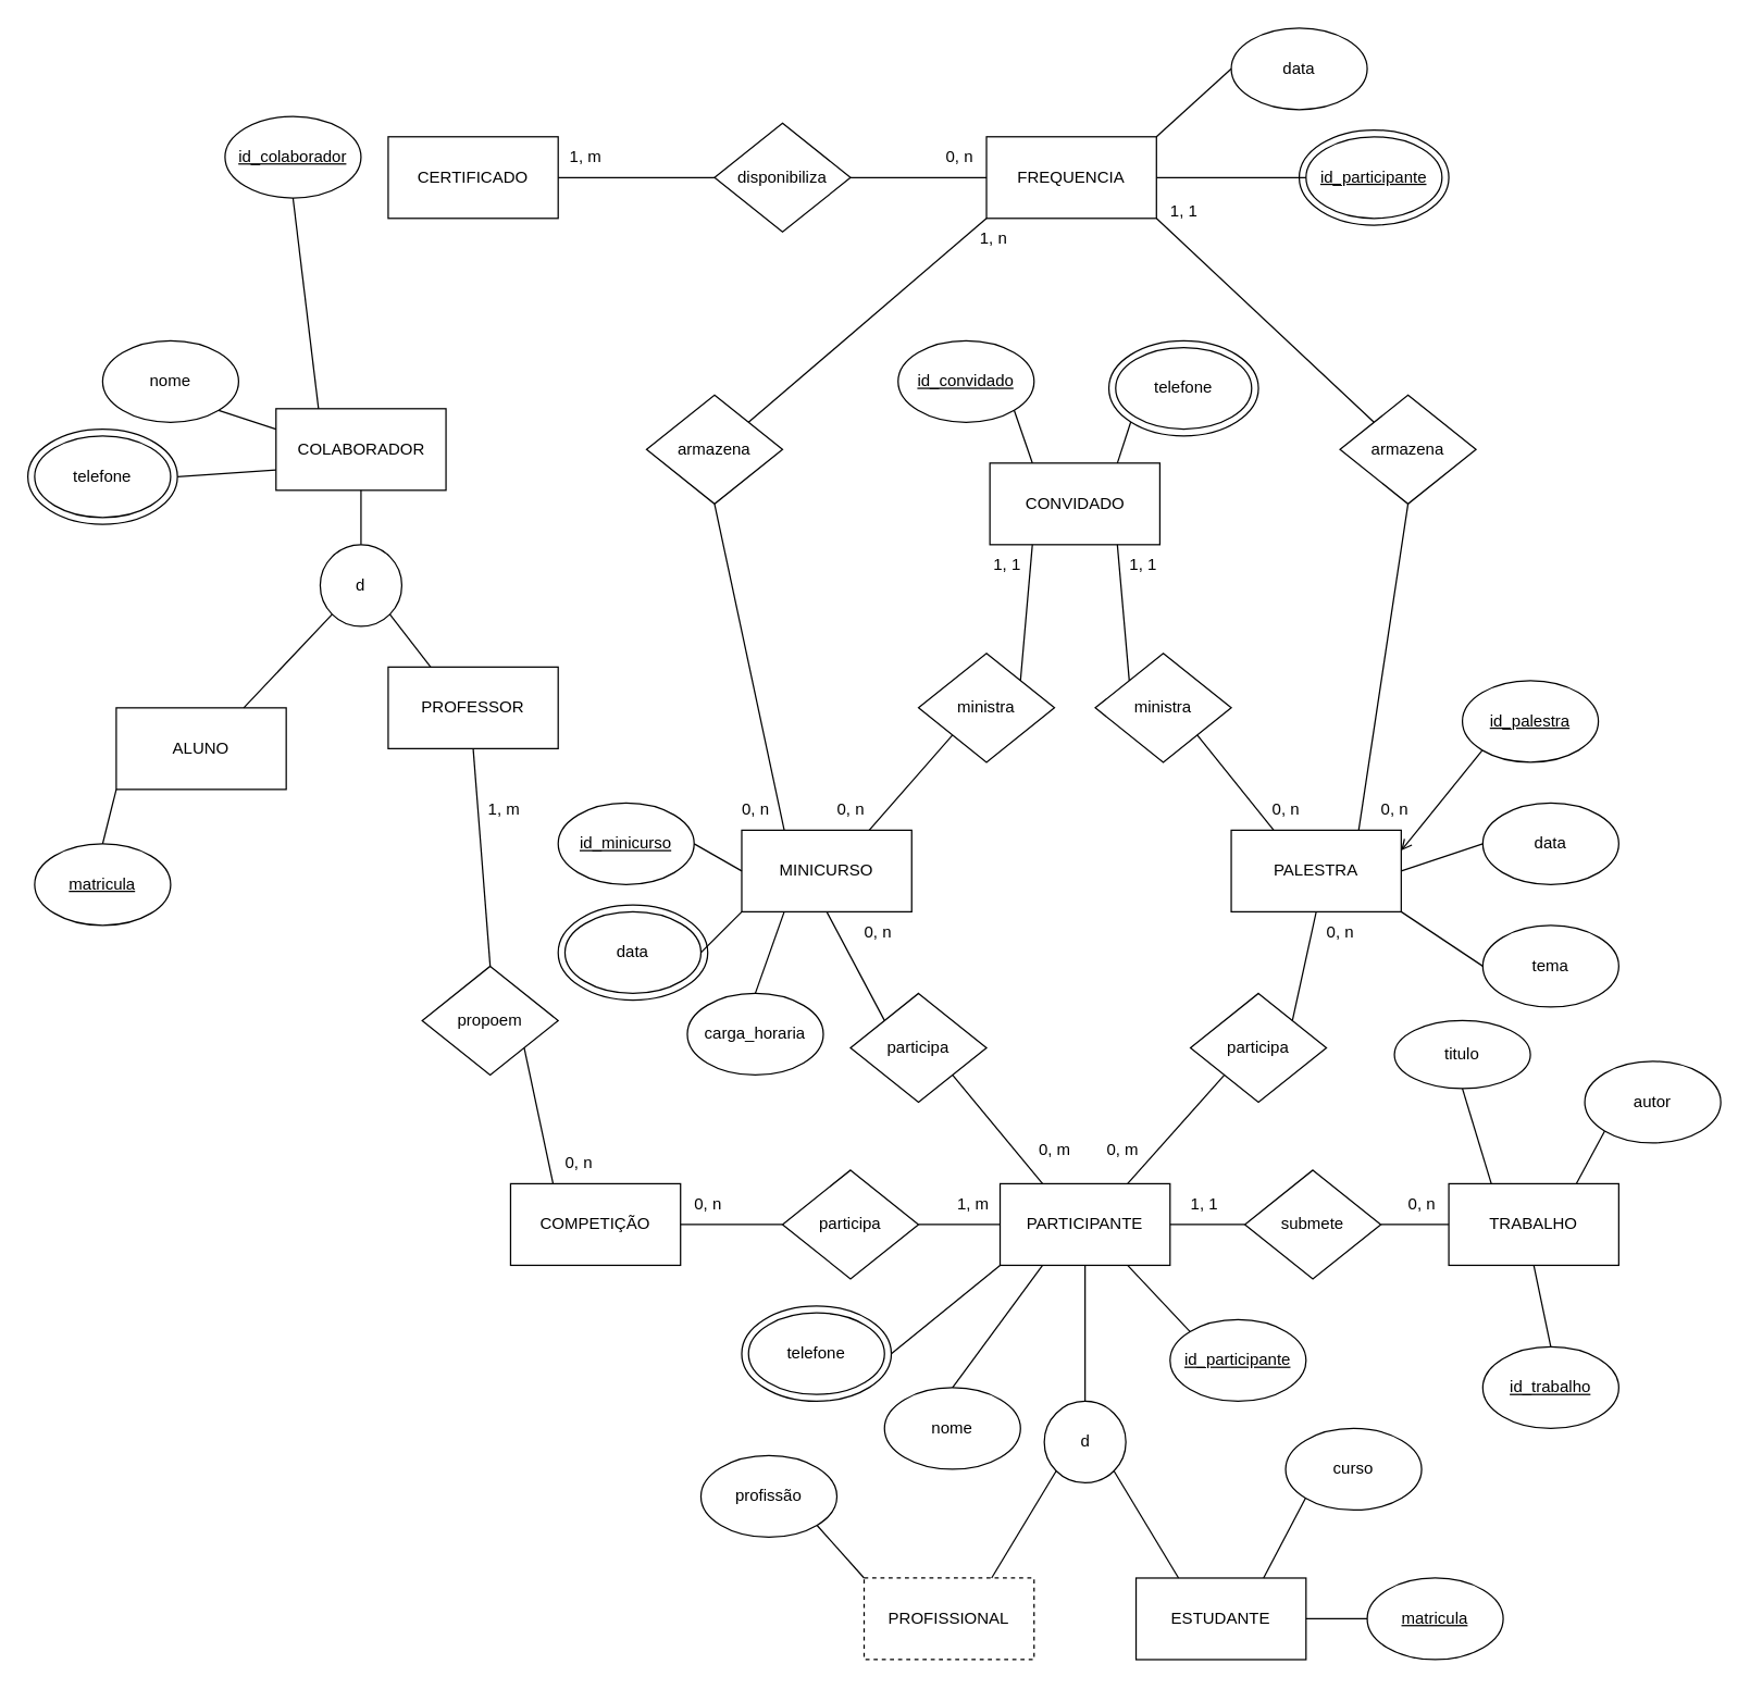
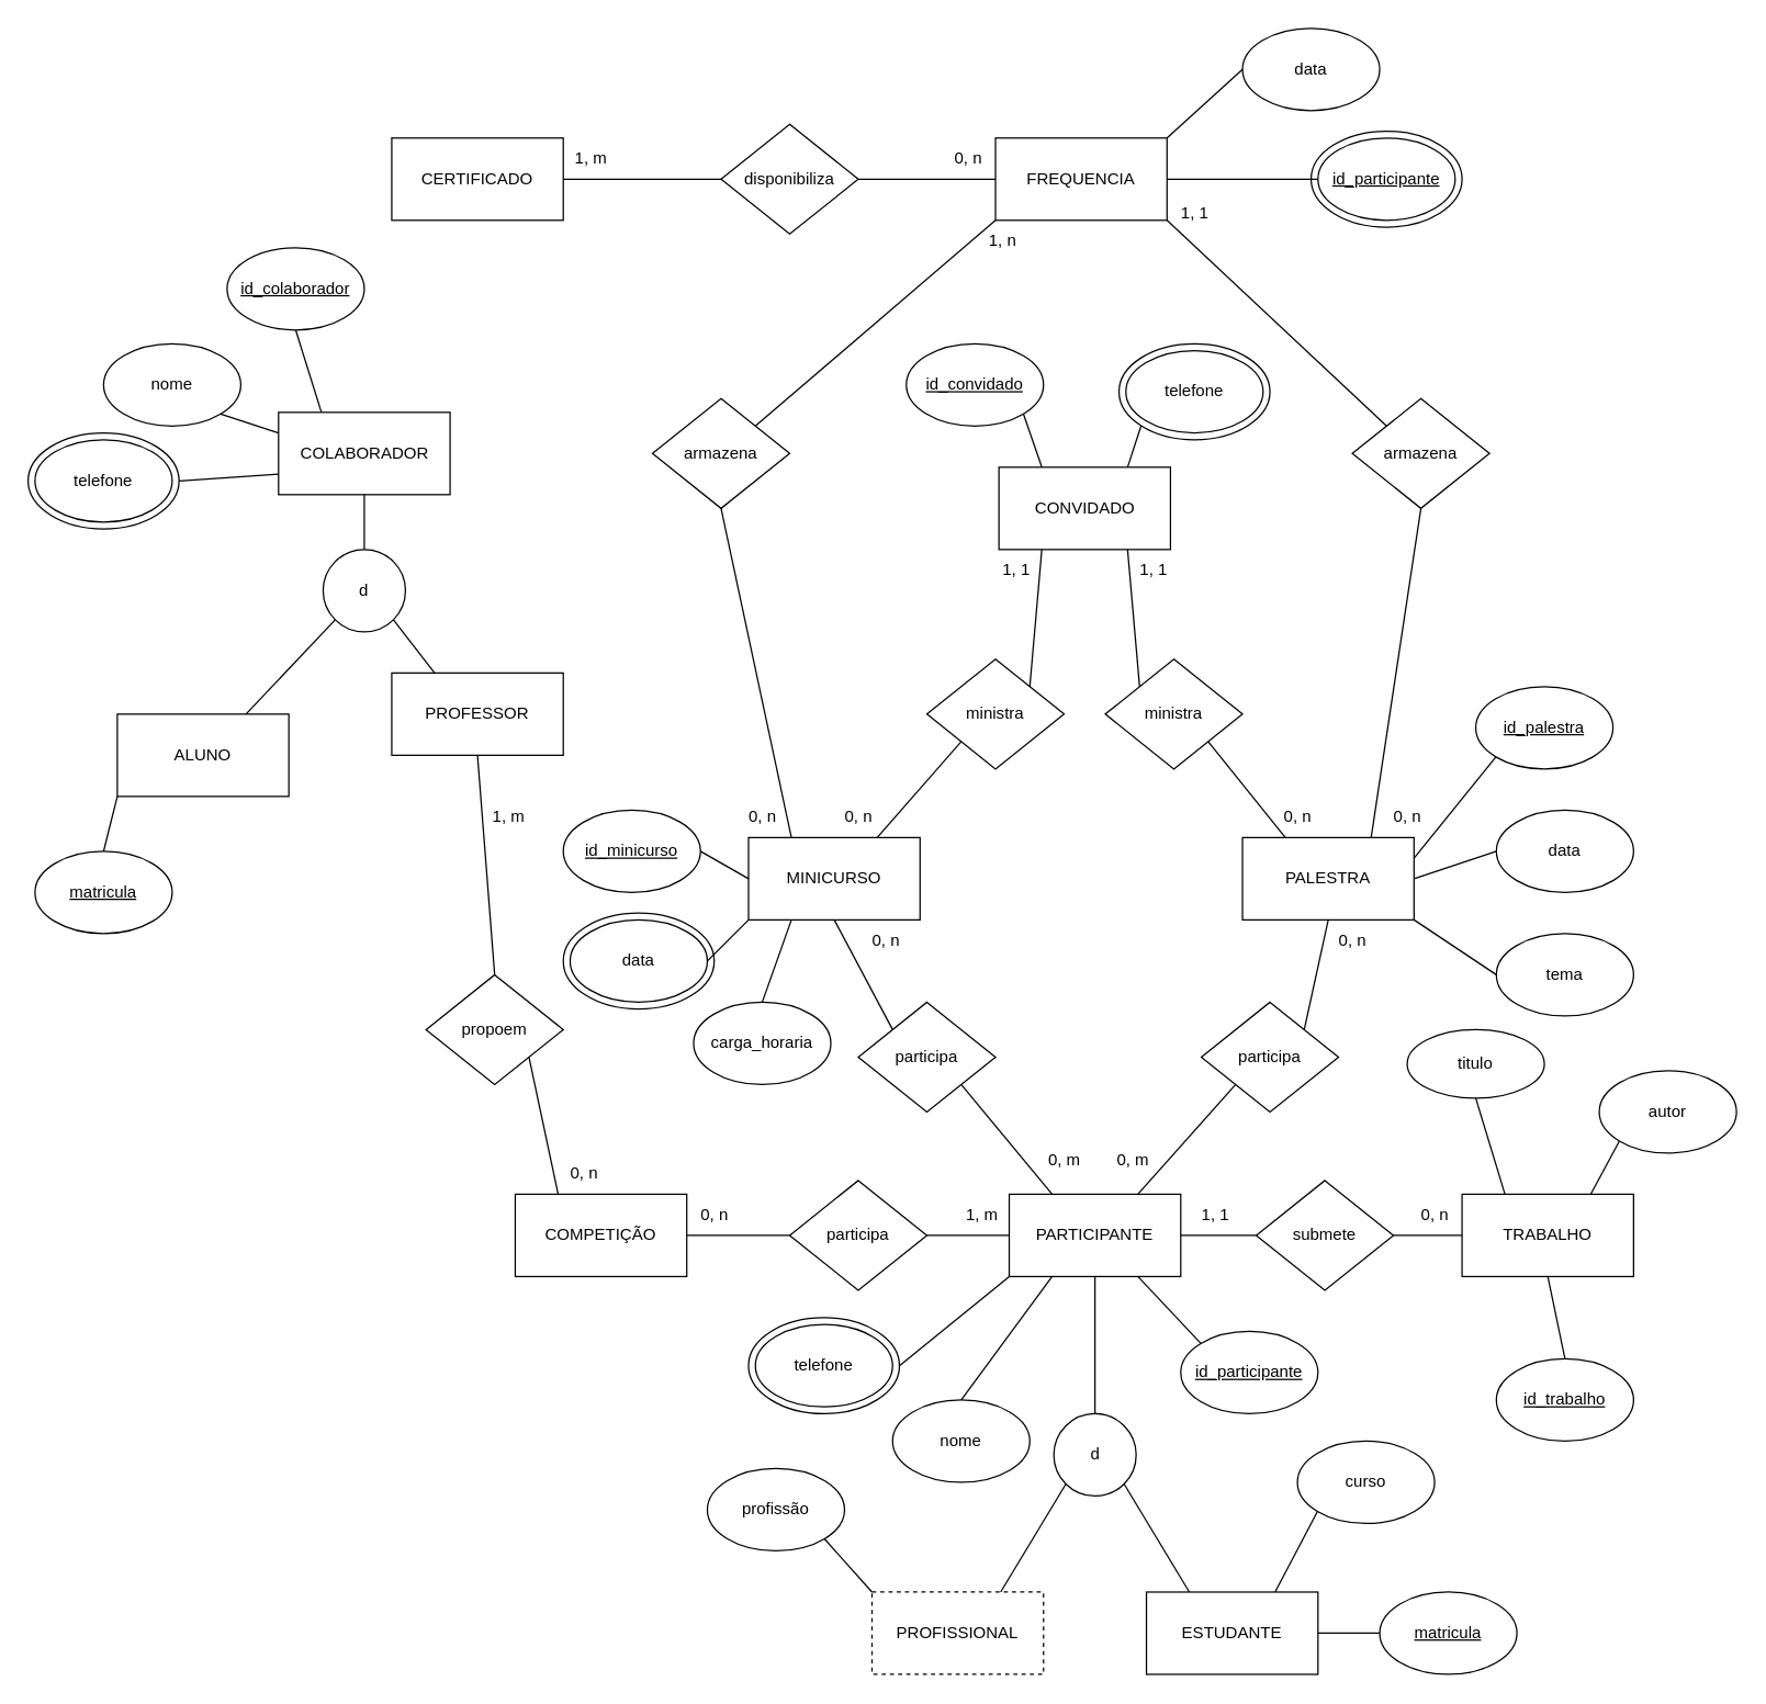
- <mxCell id="58" value="&lt;u&gt;id_colaborador&lt;/u&gt;" style="ellipse;whiteSpace=wrap;html=1;" parent="1" vertex="1"><mxGeometry x="165" y="85" width="100" height="60" as="geometry" /></mxCell>
+ <mxCell id="58" value="&lt;u&gt;id_colaborador&lt;/u&gt;" style="ellipse;whiteSpace=wrap;html=1;" parent="1" vertex="1"><mxGeometry x="165" y="180" width="100" height="60" as="geometry" /></mxCell>
- <mxCell id="106" value="" style="endArrow=open;html=1;entryX=1;entryY=0.25;entryDx=0;entryDy=0;exitX=0;exitY=1;exitDx=0;exitDy=0;" parent="1" source="103" target="12" edge="1"><mxGeometry width="50" height="50" relative="1" as="geometry"><mxPoint x="1045" y="380" as="sourcePoint" /><mxPoint x="1008.75" y="620" as="targetPoint" /></mxGeometry></mxCell>
+ <mxCell id="106" value="" style="endArrow=none;html=1;entryX=1;entryY=0.25;entryDx=0;entryDy=0;exitX=0;exitY=1;exitDx=0;exitDy=0;" parent="1" source="103" target="12" edge="1"><mxGeometry width="50" height="50" relative="1" as="geometry"><mxPoint x="1045" y="380" as="sourcePoint" /><mxPoint x="1008.75" y="620" as="targetPoint" /></mxGeometry></mxCell>
